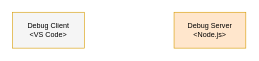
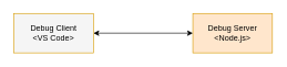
+ <mxCell id="4" value="" style="endArrow=classic;startArrow=classic;html=1;rounded=0;exitX=1;exitY=0.5;exitDx=0;exitDy=0;entryX=0;entryY=0.5;entryDx=0;entryDy=0;" edge="1" parent="1" source="2" target="3"><mxGeometry width="50" height="50" relative="1" as="geometry"><mxPoint x="190" y="240" as="sourcePoint" /><mxPoint x="240" y="190" as="targetPoint" /></mxGeometry></mxCell>
